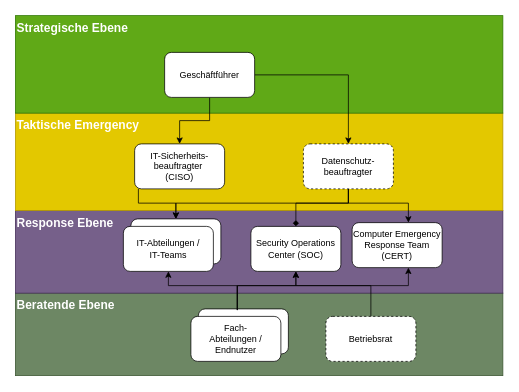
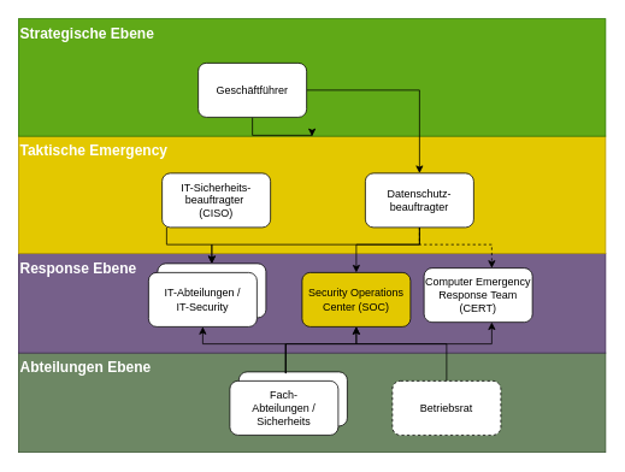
- <mxCell id="6" value="" style="edgeStyle=orthogonalEdgeStyle;rounded=0;orthogonalLoop=1;jettySize=auto;html=1;" edge="1" parent="1" source="8" target="10"><mxGeometry relative="1" as="geometry" /></mxCell>
+ <mxCell id="6" value="" style="edgeStyle=orthogonalEdgeStyle;rounded=0;orthogonalLoop=1;jettySize=auto;html=1;" edge="1" parent="1" source="8" target="4"><mxGeometry relative="1" as="geometry" /></mxCell>
- <mxCell id="14" value="Datenschutz-beauftragter" style="rounded=1;whiteSpace=wrap;html=1;dashed=1;" vertex="1" parent="1"><mxGeometry x="404" y="191" width="120" height="60" as="geometry" /></mxCell>
+ <mxCell id="14" value="Datenschutz-beauftragter" style="rounded=1;whiteSpace=wrap;html=1;" vertex="1" parent="1"><mxGeometry x="404" y="191" width="120" height="60" as="geometry" /></mxCell>
- <mxCell id="13" style="edgeStyle=orthogonalEdgeStyle;rounded=0;orthogonalLoop=1;jettySize=auto;html=1;" edge="1" parent="1" source="14" target="20"><mxGeometry relative="1" as="geometry"><Array as="points"><mxPoint x="464" y="270" /><mxPoint x="544" y="270" /></Array></mxGeometry></mxCell>
+ <mxCell id="13" style="edgeStyle=orthogonalEdgeStyle;rounded=0;orthogonalLoop=1;jettySize=auto;html=1;dashed=1;" edge="1" parent="1" source="14" target="20"><mxGeometry relative="1" as="geometry"><Array as="points"><mxPoint x="464" y="270" /><mxPoint x="544" y="270" /></Array></mxGeometry></mxCell>
- <mxCell id="12" style="edgeStyle=orthogonalEdgeStyle;rounded=0;orthogonalLoop=1;jettySize=auto;html=1;entryX=0.5;entryY=0;entryDx=0;entryDy=0;endArrow=diamond;" edge="1" parent="1" source="14" target="19"><mxGeometry relative="1" as="geometry"><Array as="points"><mxPoint x="464" y="270" /><mxPoint x="394" y="270" /></Array></mxGeometry></mxCell>
+ <mxCell id="12" style="edgeStyle=orthogonalEdgeStyle;rounded=0;orthogonalLoop=1;jettySize=auto;html=1;entryX=0.5;entryY=0;entryDx=0;entryDy=0;" edge="1" parent="1" source="14" target="19"><mxGeometry relative="1" as="geometry"><Array as="points"><mxPoint x="464" y="270" /><mxPoint x="394" y="270" /></Array></mxGeometry></mxCell>
- <mxCell id="16" value="IT-Abteilungen /&lt;div&gt;IT-Teams&lt;/div&gt;" style="rounded=1;whiteSpace=wrap;html=1;" vertex="1" parent="1"><mxGeometry x="164" y="301" width="120" height="60" as="geometry" /></mxCell>
+ <mxCell id="16" value="IT-Abteilungen /&lt;div&gt;IT-Security&lt;/div&gt;" style="rounded=1;whiteSpace=wrap;html=1;" vertex="1" parent="1"><mxGeometry x="164" y="301" width="120" height="60" as="geometry" /></mxCell>
- <mxCell id="19" value="Security Operations Center (SOC)" style="rounded=1;whiteSpace=wrap;html=1;" vertex="1" parent="1"><mxGeometry x="334" y="301" width="120" height="60" as="geometry" /></mxCell>
+ <mxCell id="19" value="Security Operations Center (SOC)" style="rounded=1;whiteSpace=wrap;html=1;fillColor=#e3c800;" vertex="1" parent="1"><mxGeometry x="334" y="301" width="120" height="60" as="geometry" /></mxCell>
- <mxCell id="2" value="Beratende Ebene" style="rounded=0;whiteSpace=wrap;html=1;fillColor=#6d8764;strokeColor=#3A5431;fontColor=#ffffff;verticalAlign=top;align=left;fontStyle=1;fontSize=16;" vertex="1" parent="1"><mxGeometry x="20" y="390" width="650" height="110" as="geometry" /></mxCell>
+ <mxCell id="2" value="Abteilungen Ebene" style="rounded=0;whiteSpace=wrap;html=1;fillColor=#6d8764;strokeColor=#3A5431;fontColor=#ffffff;verticalAlign=top;align=left;fontStyle=1;fontSize=16;" vertex="1" parent="1"><mxGeometry x="20" y="390" width="650" height="110" as="geometry" /></mxCell>
- <mxCell id="18" value="Fach-&lt;br&gt;Abteilungen /&lt;br&gt;Endnutzer" style="rounded=1;whiteSpace=wrap;html=1;" vertex="1" parent="1"><mxGeometry x="254" y="421" width="120" height="60" as="geometry" /></mxCell>
+ <mxCell id="18" value="Fach-&lt;br&gt;Abteilungen /&lt;br&gt;Sicherheits" style="rounded=1;whiteSpace=wrap;html=1;" vertex="1" parent="1"><mxGeometry x="254" y="421" width="120" height="60" as="geometry" /></mxCell>
